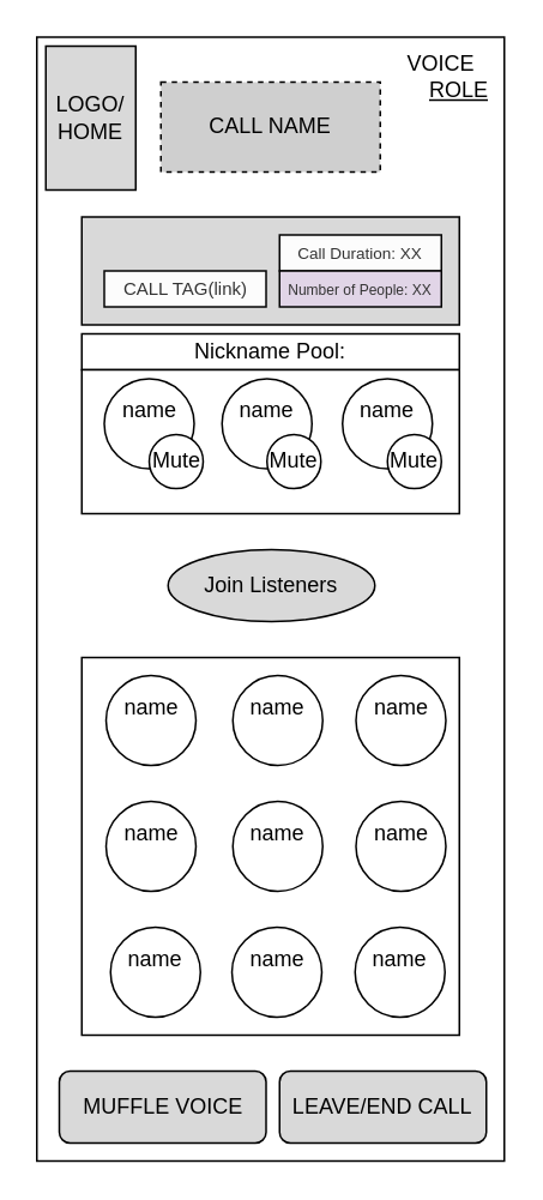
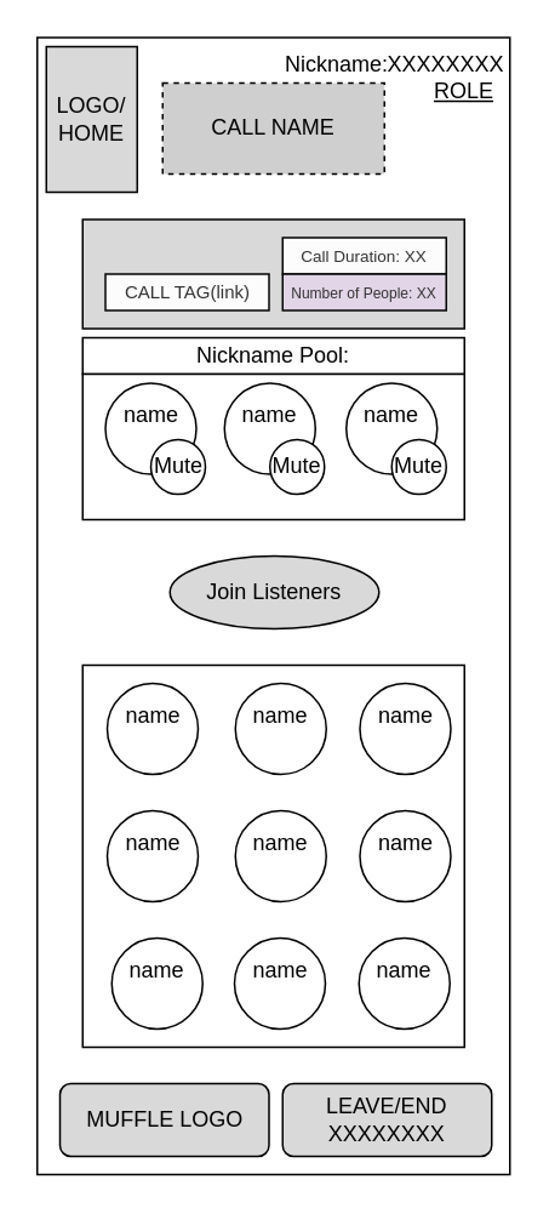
+ <mxCell id="30" value="Nickname:" style="text;html=1;strokeColor=none;fillColor=none;align=center;verticalAlign=middle;whiteSpace=wrap;rounded=0;" vertex="1" parent="1"><mxGeometry x="165" y="25" width="40" height="20" as="geometry" /></mxCell>
- <mxCell id="31" value="VOICE" style="text;html=1;strokeColor=none;fillColor=none;align=center;verticalAlign=middle;whiteSpace=wrap;rounded=0;" vertex="1" parent="1"><mxGeometry x="215" y="25" width="60" height="20" as="geometry" /></mxCell>
+ <mxCell id="31" value="XXXXXXXX" style="text;html=1;strokeColor=none;fillColor=none;align=center;verticalAlign=middle;whiteSpace=wrap;rounded=0;" vertex="1" parent="1"><mxGeometry x="215" y="25" width="60" height="20" as="geometry" /></mxCell>
- <mxCell id="14" value="MUFFLE VOICE" style="rounded=1;whiteSpace=wrap;html=1;fillColor=#D9D9D9;" parent="1" vertex="1"><mxGeometry x="32.5" y="595" width="115" height="40" as="geometry" /></mxCell>
+ <mxCell id="14" value="MUFFLE LOGO" style="rounded=1;whiteSpace=wrap;html=1;fillColor=#D9D9D9;" parent="1" vertex="1"><mxGeometry x="32.5" y="595" width="115" height="40" as="geometry" /></mxCell>
- <mxCell id="6" value="LEAVE/END CALL" style="rounded=1;whiteSpace=wrap;html=1;fillColor=#D9D9D9;" parent="1" vertex="1"><mxGeometry x="155" y="595" width="115" height="40" as="geometry" /></mxCell>
+ <mxCell id="6" value="LEAVE/END XXXXXXXX" style="rounded=1;whiteSpace=wrap;html=1;fillColor=#D9D9D9;" parent="1" vertex="1"><mxGeometry x="155" y="595" width="115" height="40" as="geometry" /></mxCell>
